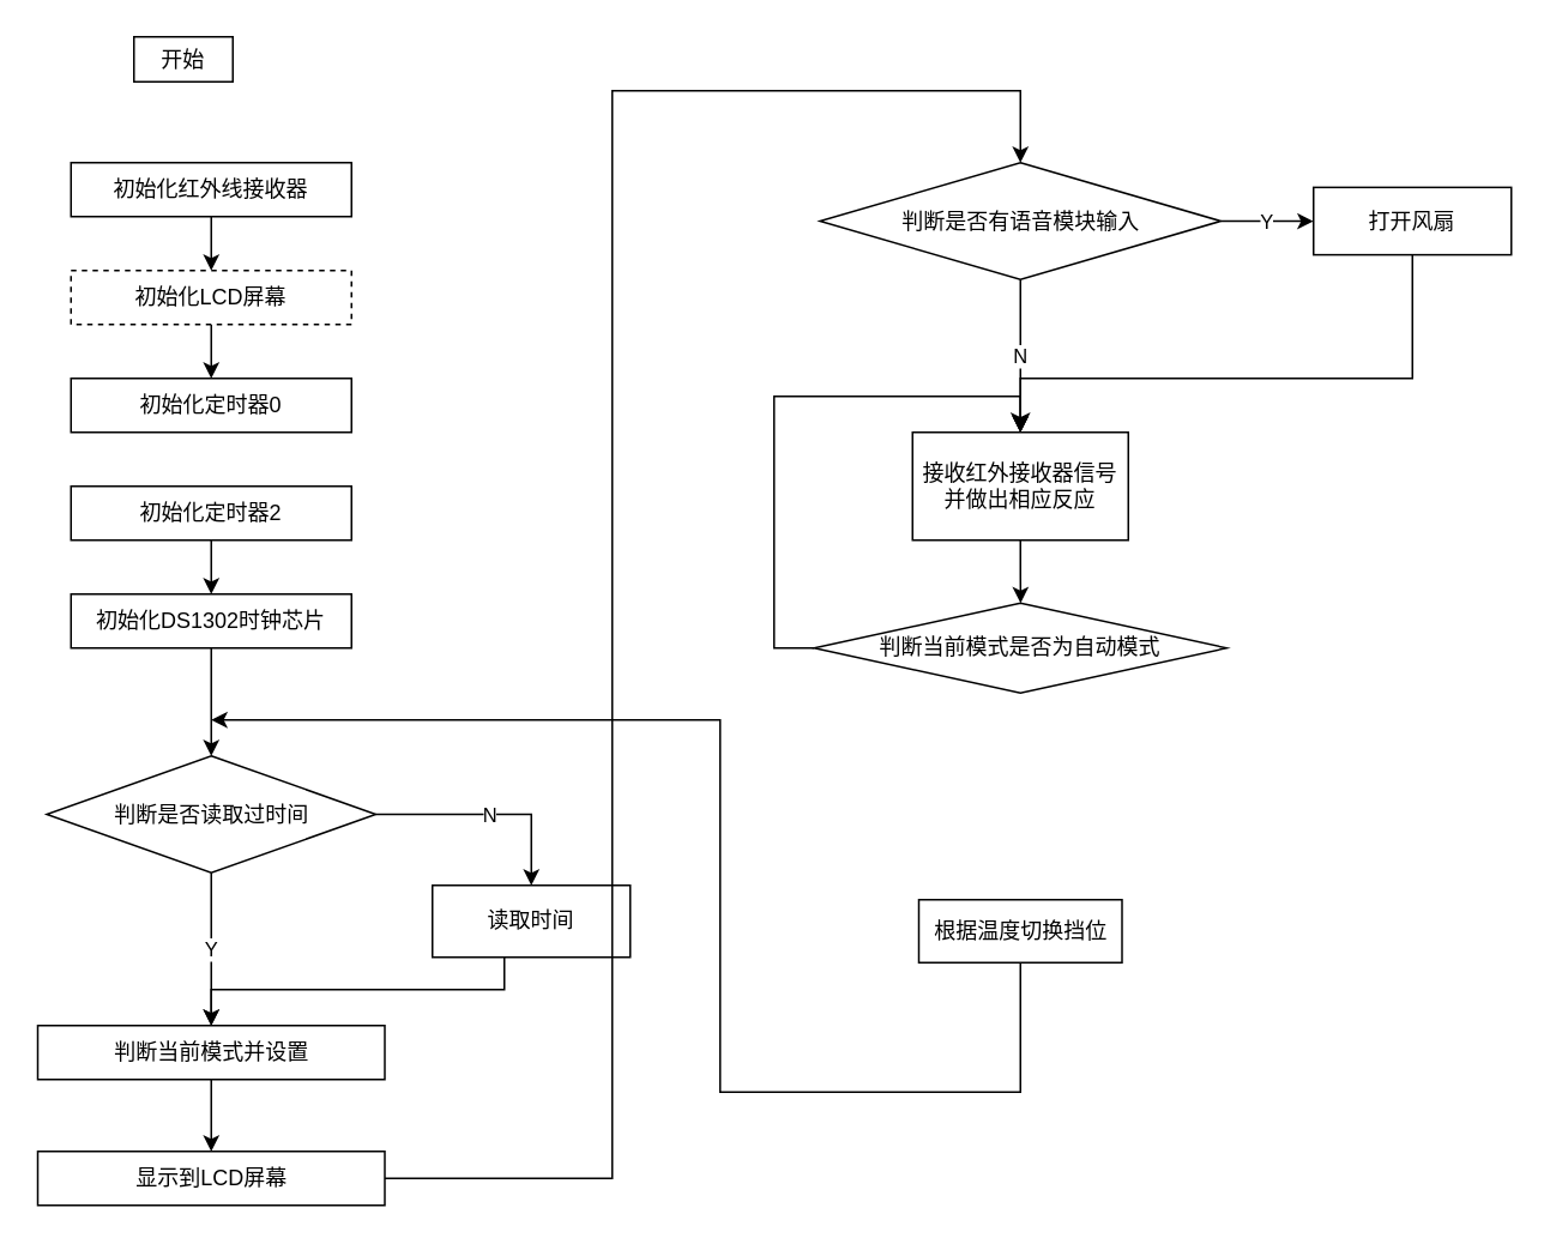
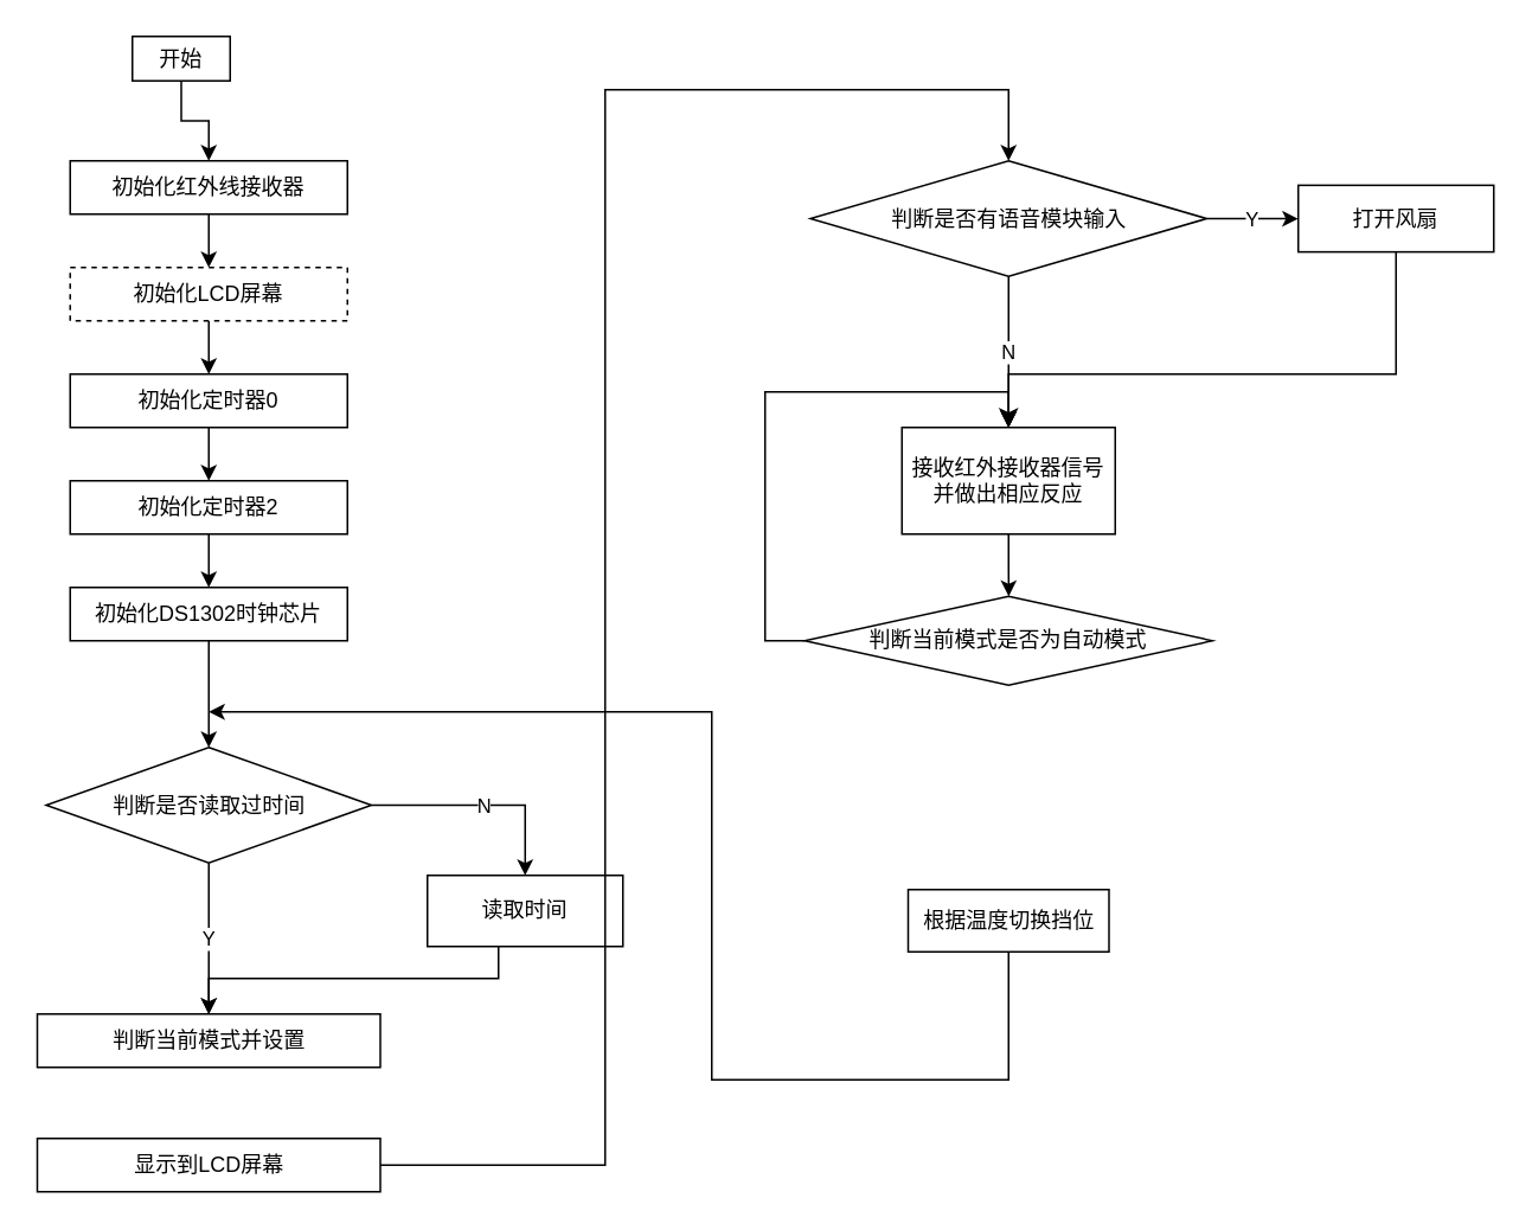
+ <mxCell id="2" value="" style="edgeStyle=orthogonalEdgeStyle;rounded=0;orthogonalLoop=1;jettySize=auto;html=1;" parent="1" source="3" target="5" edge="1"><mxGeometry relative="1" as="geometry" /></mxCell>
+ <mxCell id="8" value="" style="edgeStyle=orthogonalEdgeStyle;rounded=0;orthogonalLoop=1;jettySize=auto;html=1;" parent="1" source="9" target="11" edge="1"><mxGeometry relative="1" as="geometry" /></mxCell>
- <mxCell id="17" value="" style="edgeStyle=orthogonalEdgeStyle;rounded=0;orthogonalLoop=1;jettySize=auto;html=1;" parent="1" source="18" target="22" edge="1"><mxGeometry relative="1" as="geometry" /></mxCell>
